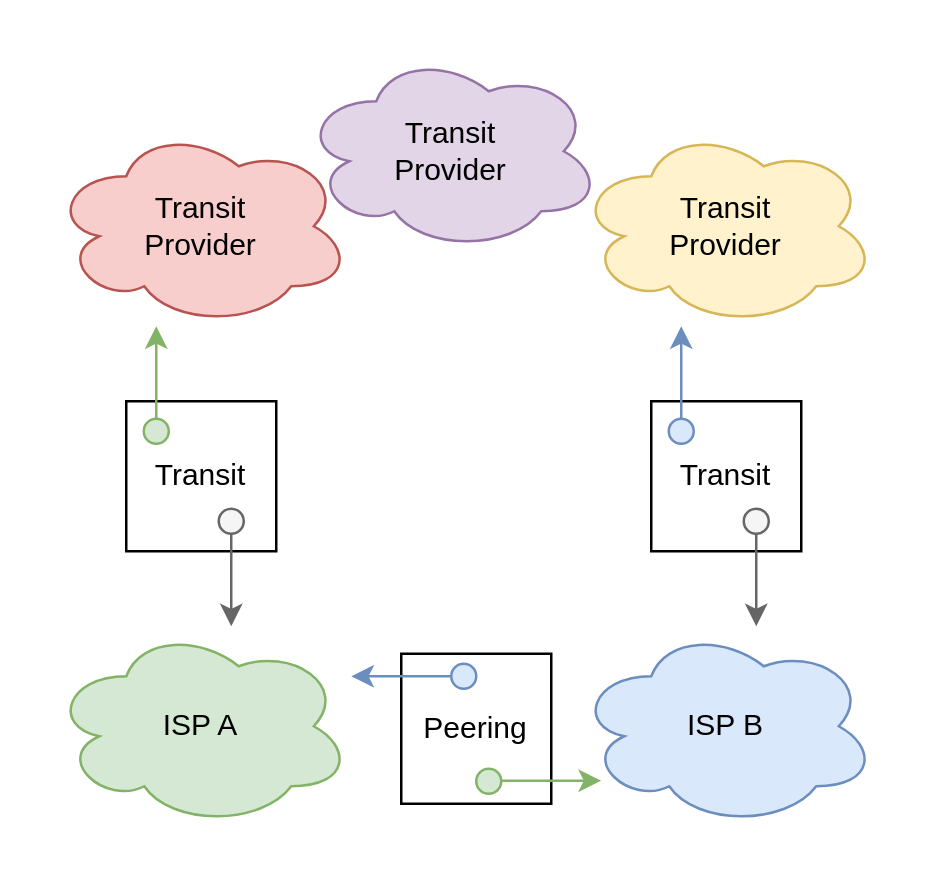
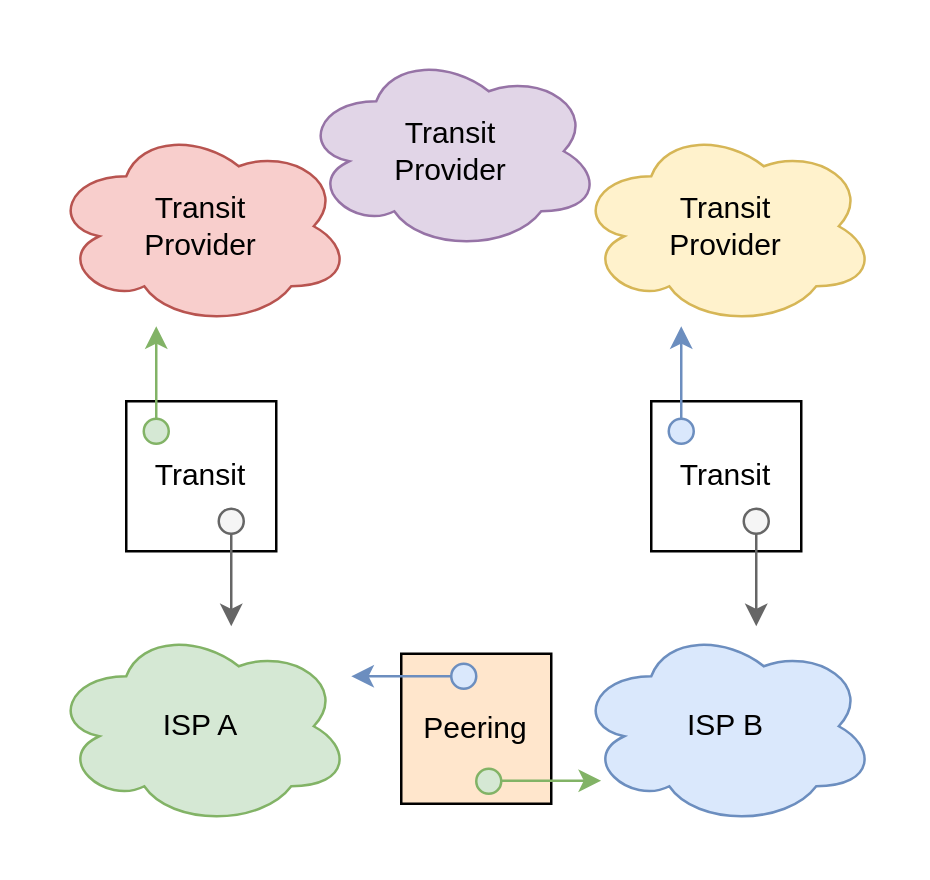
- <mxCell id="2" value="Peering" style="rounded=0;whiteSpace=wrap;html=1;" vertex="1" parent="1"><mxGeometry x="160" y="261" width="60" height="60" as="geometry" /></mxCell>
+ <mxCell id="2" value="Peering" style="rounded=0;whiteSpace=wrap;html=1;fillColor=#ffe6cc;" vertex="1" parent="1"><mxGeometry x="160" y="261" width="60" height="60" as="geometry" /></mxCell>
